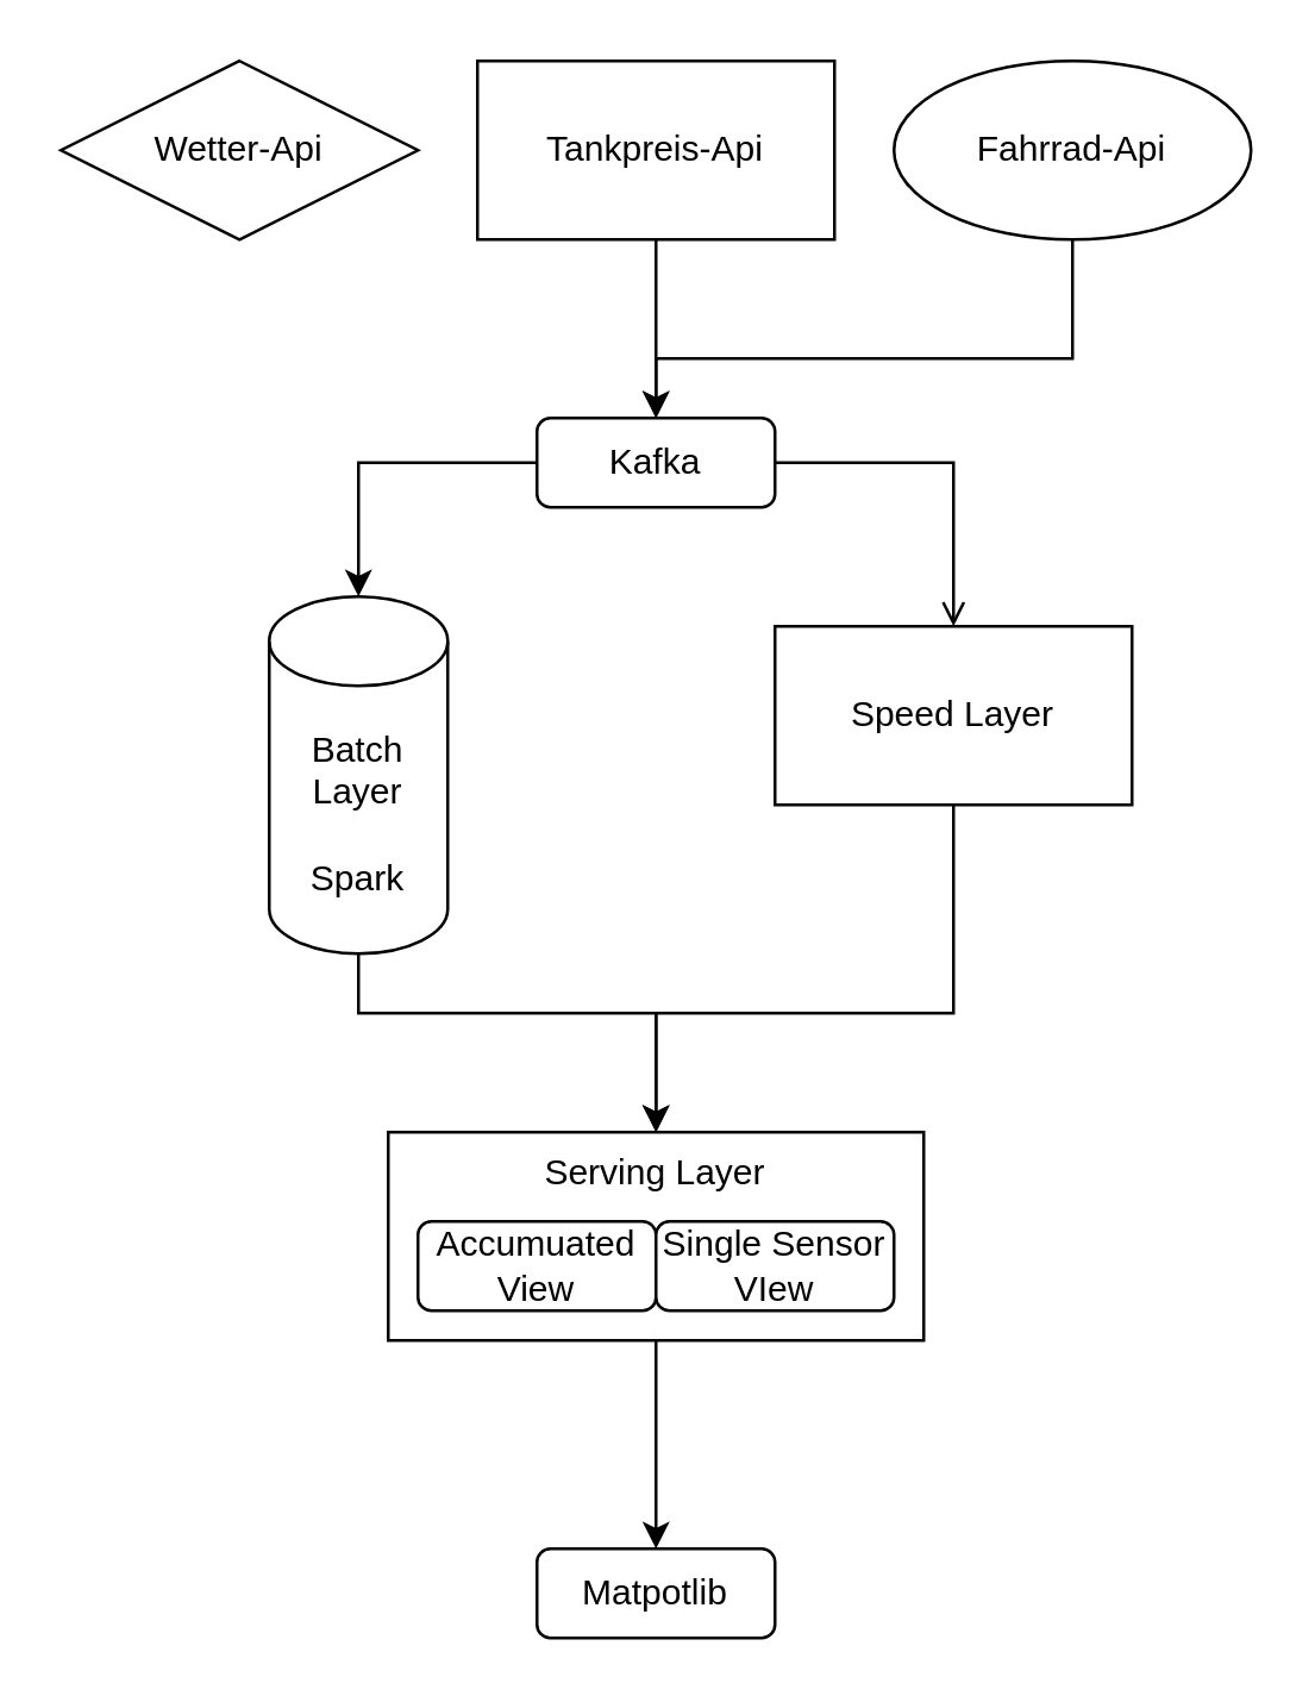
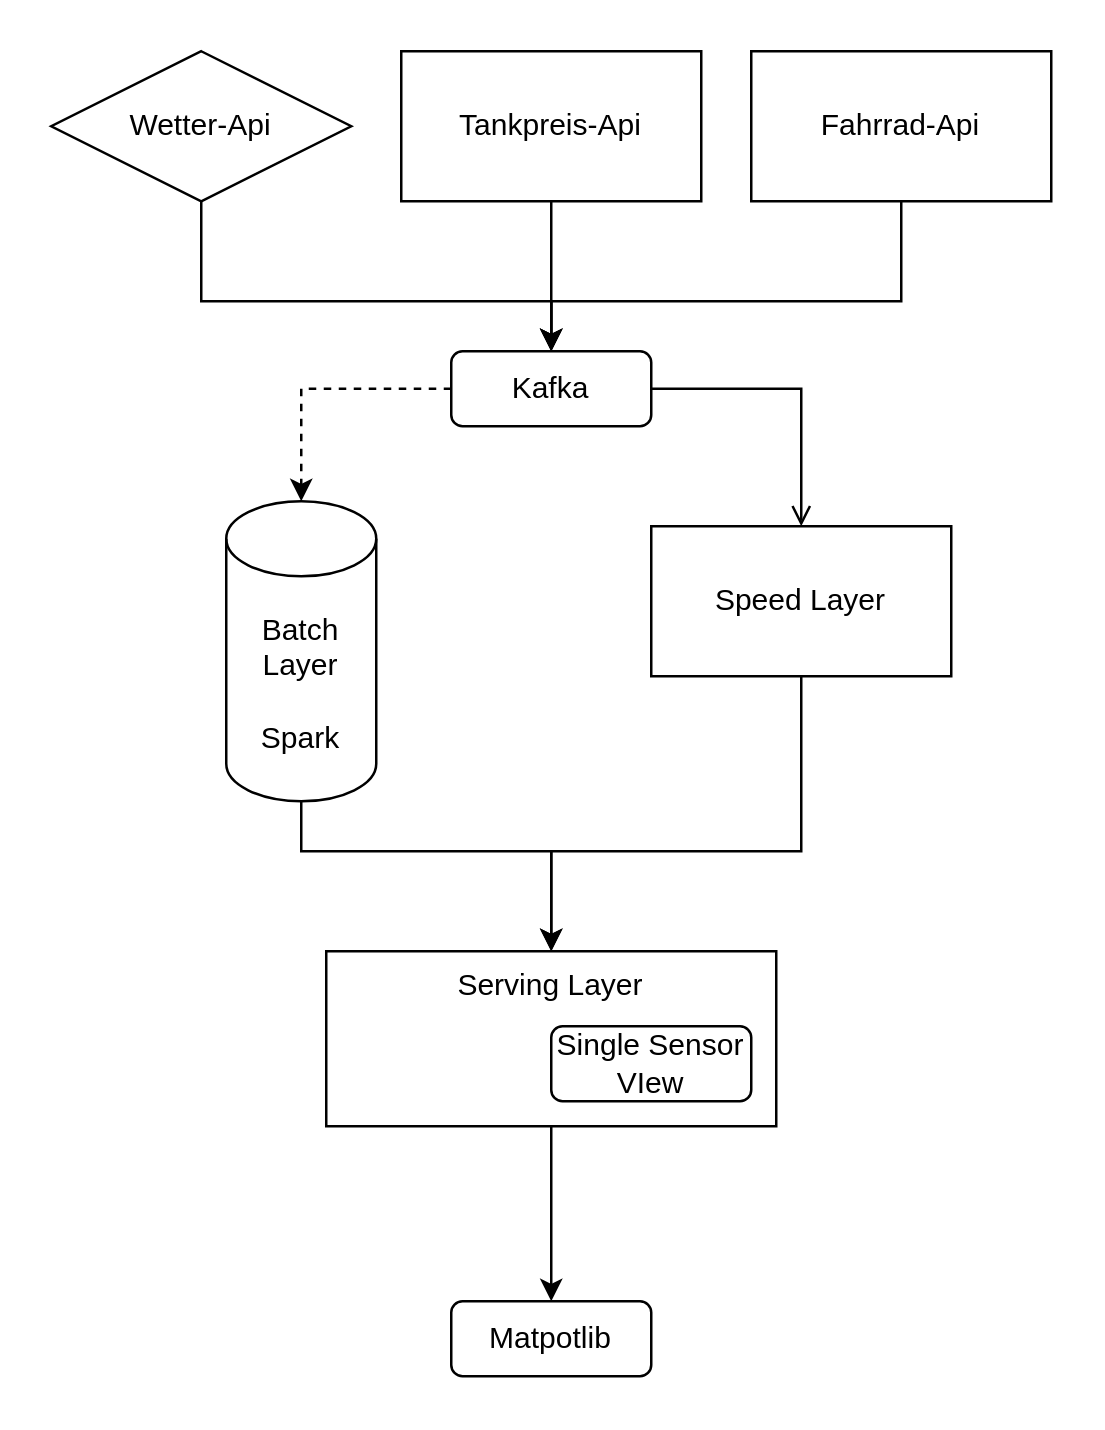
- <mxCell id="7" value="Fahrrad-Api" style="ellipse;whiteSpace=wrap;html=1;" parent="1" vertex="1"><mxGeometry x="300" y="20" width="120" height="60" as="geometry" /></mxCell>
+ <mxCell id="7" value="Fahrrad-Api" style="rounded=0;whiteSpace=wrap;html=1;" parent="1" vertex="1"><mxGeometry x="300" y="20" width="120" height="60" as="geometry" /></mxCell>
+ <mxCell id="2" value="" style="edgeStyle=none;html=1;entryX=0.5;entryY=0;entryDx=0;entryDy=0;rounded=0;" edge="1" parent="1" source="3" target="12"><mxGeometry relative="1" as="geometry"><Array as="points"><mxPoint x="80" y="120" /><mxPoint x="220" y="120" /></Array></mxGeometry></mxCell>
- <mxCell id="10" style="edgeStyle=orthogonalEdgeStyle;rounded=0;orthogonalLoop=1;jettySize=auto;html=1;entryX=0.5;entryY=0;entryDx=0;entryDy=0;entryPerimeter=0;" parent="1" source="12" target="14" edge="1"><mxGeometry relative="1" as="geometry" /></mxCell>
+ <mxCell id="10" style="edgeStyle=orthogonalEdgeStyle;rounded=0;orthogonalLoop=1;jettySize=auto;html=1;entryX=0.5;entryY=0;entryDx=0;entryDy=0;entryPerimeter=0;dashed=1;" parent="1" source="12" target="14" edge="1"><mxGeometry relative="1" as="geometry" /></mxCell>
- <mxCell id="17" value="Accumuated View" style="rounded=1;whiteSpace=wrap;html=1;" vertex="1" parent="1"><mxGeometry x="140" y="410" width="80" height="30" as="geometry" /></mxCell>
